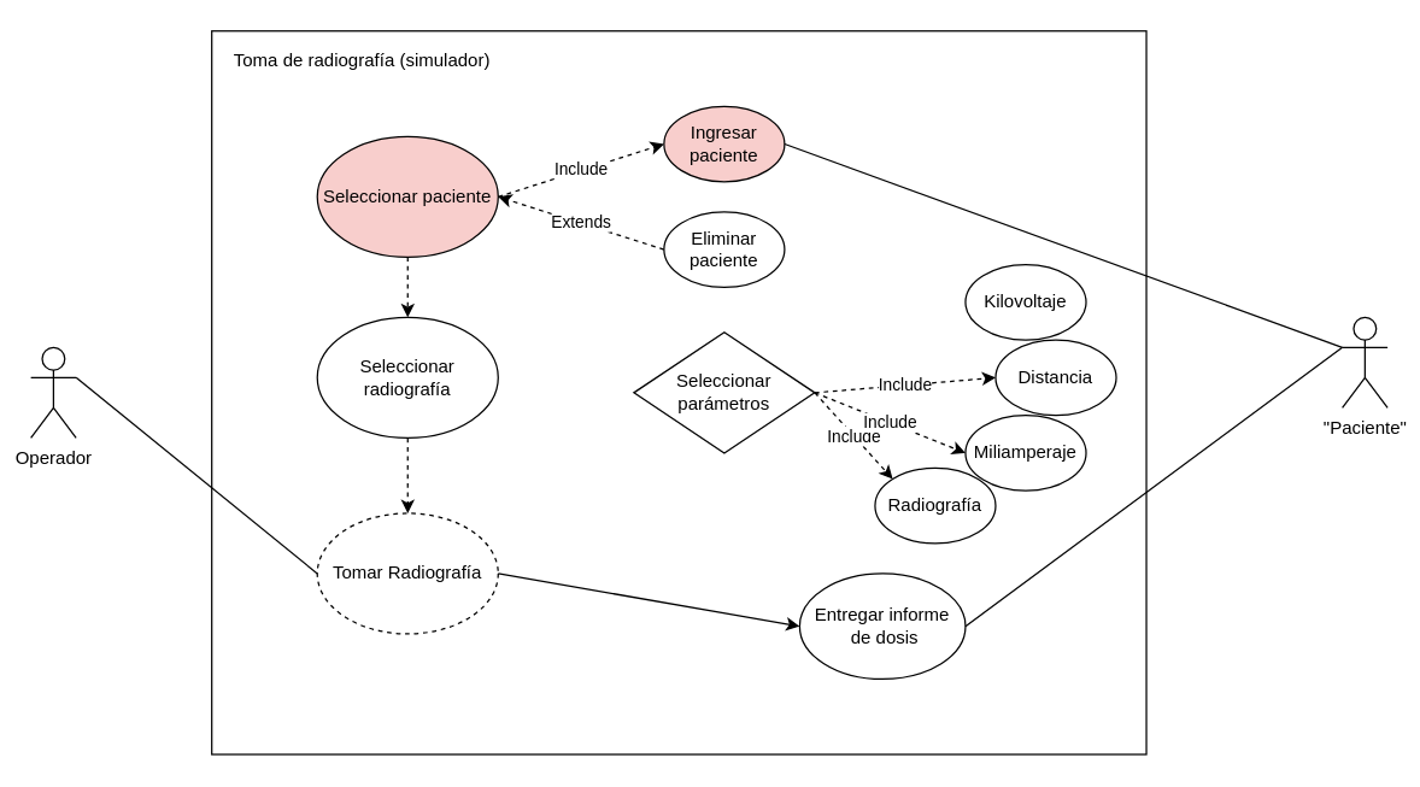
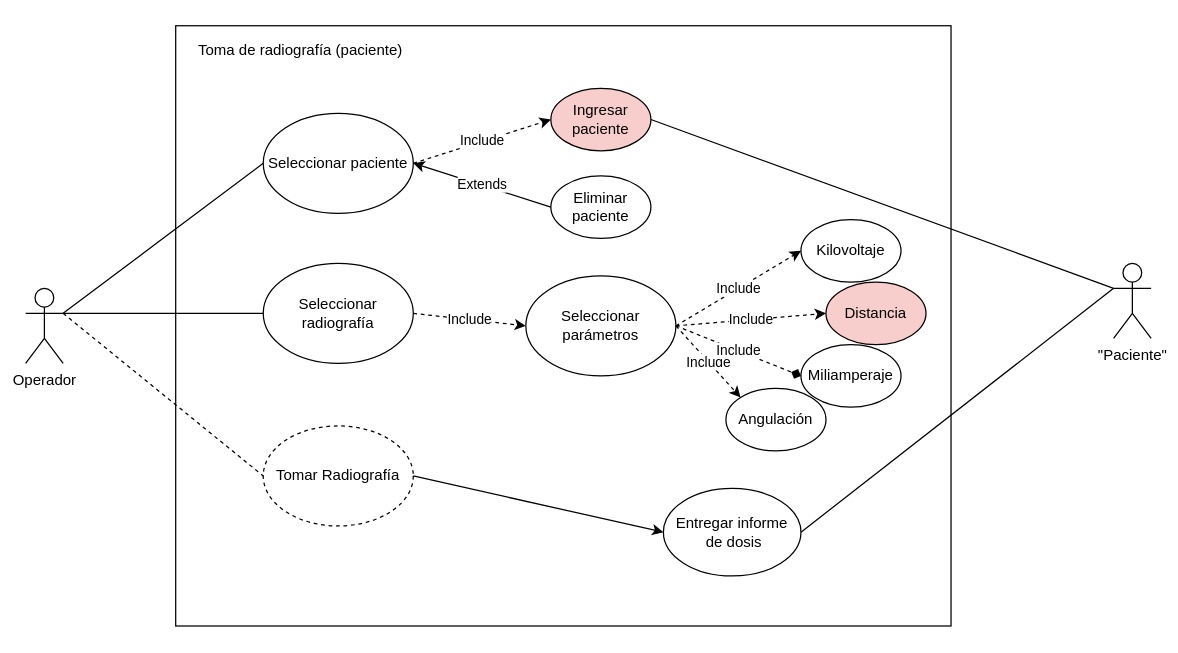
- <mxCell id="19" value="Toma de radiografía (simulador)" style="text;html=1;strokeColor=none;fillColor=none;align=center;verticalAlign=middle;whiteSpace=wrap;rounded=0;" vertex="1" parent="1"><mxGeometry x="150" y="30" width="180" height="20" as="geometry" /></mxCell>
+ <mxCell id="19" value="Toma de radiografía (paciente)" style="text;html=1;strokeColor=none;fillColor=none;align=center;verticalAlign=middle;whiteSpace=wrap;rounded=0;" vertex="1" parent="1"><mxGeometry x="150" y="30" width="180" height="20" as="geometry" /></mxCell>
- <mxCell id="4" value="Seleccionar paciente" style="ellipse;whiteSpace=wrap;html=1;fillColor=#f8cecc;" vertex="1" parent="1"><mxGeometry x="210" y="90" width="120" height="80" as="geometry" /></mxCell>
+ <mxCell id="4" value="Seleccionar paciente" style="ellipse;whiteSpace=wrap;html=1;" vertex="1" parent="1"><mxGeometry x="210" y="90" width="120" height="80" as="geometry" /></mxCell>
- <mxCell id="21" value="Extends" style="endArrow=classic;html=1;dashed=1;entryX=1;entryY=0.5;entryDx=0;entryDy=0;exitX=0;exitY=0.5;exitDx=0;exitDy=0;" edge="1" parent="1" source="22" target="4"><mxGeometry width="50" height="50" relative="1" as="geometry"><mxPoint x="350" y="200" as="sourcePoint" /><mxPoint x="470" y="150" as="targetPoint" /><Array as="points" /></mxGeometry></mxCell>
+ <mxCell id="21" value="Extends" style="endArrow=classic;html=1;dashed=0;entryX=1;entryY=0.5;entryDx=0;entryDy=0;exitX=0;exitY=0.5;exitDx=0;exitDy=0;" edge="1" parent="1" source="22" target="4"><mxGeometry width="50" height="50" relative="1" as="geometry"><mxPoint x="350" y="200" as="sourcePoint" /><mxPoint x="470" y="150" as="targetPoint" /><Array as="points" /></mxGeometry></mxCell>
- <mxCell id="3" style="edgeStyle=orthogonalEdgeStyle;rounded=0;orthogonalLoop=1;jettySize=auto;html=1;exitX=0.5;exitY=1;exitDx=0;exitDy=0;entryX=0.5;entryY=0;entryDx=0;entryDy=0;dashed=1;" edge="1" parent="1" source="4" target="7"><mxGeometry relative="1" as="geometry" /></mxCell>
+ <mxCell id="12" value="" style="endArrow=none;html=1;entryX=0;entryY=0.5;entryDx=0;entryDy=0;exitX=1;exitY=0.333;exitDx=0;exitDy=0;exitPerimeter=0;" edge="1" parent="1" source="2" target="4"><mxGeometry width="50" height="50" relative="1" as="geometry"><mxPoint x="400" y="360" as="sourcePoint" /><mxPoint x="450" y="310" as="targetPoint" /><Array as="points"><mxPoint x="130" y="190" /></Array></mxGeometry></mxCell>
+ <mxCell id="15" value="Include" style="endArrow=classic;html=1;dashed=1;exitX=1;exitY=0.5;exitDx=0;exitDy=0;entryX=0;entryY=0.5;entryDx=0;entryDy=0;" edge="1" parent="1" source="8" target="5"><mxGeometry width="50" height="50" relative="1" as="geometry"><mxPoint x="400" y="360" as="sourcePoint" /><mxPoint x="450" y="310" as="targetPoint" /></mxGeometry></mxCell>
+ <mxCell id="13" value="" style="endArrow=none;html=1;entryX=0;entryY=0.5;entryDx=0;entryDy=0;exitX=1;exitY=0.333;exitDx=0;exitDy=0;exitPerimeter=0;" edge="1" parent="1" source="2" target="7"><mxGeometry width="50" height="50" relative="1" as="geometry"><mxPoint x="60" y="270" as="sourcePoint" /><mxPoint x="220" y="140" as="targetPoint" /><Array as="points" /></mxGeometry></mxCell>
- <mxCell id="14" value="Distancia" style="ellipse;whiteSpace=wrap;html=1;" vertex="1" parent="1"><mxGeometry x="660" y="225" width="80" height="50" as="geometry" /></mxCell>
+ <mxCell id="14" value="Distancia" style="ellipse;whiteSpace=wrap;html=1;fillColor=#f8cecc;" vertex="1" parent="1"><mxGeometry x="660" y="225" width="80" height="50" as="geometry" /></mxCell>
+ <mxCell id="23" value="Include" style="endArrow=classic;html=1;dashed=1;exitX=1;exitY=0.5;exitDx=0;exitDy=0;entryX=0;entryY=0.5;entryDx=0;entryDy=0;" edge="1" parent="1" source="7" target="8"><mxGeometry width="50" height="50" relative="1" as="geometry"><mxPoint x="420" y="350" as="sourcePoint" /><mxPoint x="470" y="300" as="targetPoint" /></mxGeometry></mxCell>
- <mxCell id="8" value="Seleccionar parámetros" style="rhombus;whiteSpace=wrap;html=1;" vertex="1" parent="1"><mxGeometry x="420" y="220" width="120" height="80" as="geometry" /></mxCell>
+ <mxCell id="8" value="Seleccionar parámetros" style="ellipse;whiteSpace=wrap;html=1;" vertex="1" parent="1"><mxGeometry x="420" y="220" width="120" height="80" as="geometry" /></mxCell>
- <mxCell id="18" value="Include" style="endArrow=classic;html=1;dashed=1;exitX=1;exitY=0.5;exitDx=0;exitDy=0;entryX=0;entryY=0.5;entryDx=0;entryDy=0;" edge="1" parent="1" source="8" target="10"><mxGeometry width="50" height="50" relative="1" as="geometry"><mxPoint x="360" y="410" as="sourcePoint" /><mxPoint x="410" y="345" as="targetPoint" /></mxGeometry></mxCell>
+ <mxCell id="18" value="Include" style="endArrow=diamond;html=1;dashed=1;exitX=1;exitY=0.5;exitDx=0;exitDy=0;entryX=0;entryY=0.5;entryDx=0;entryDy=0;" edge="1" parent="1" source="8" target="10"><mxGeometry width="50" height="50" relative="1" as="geometry"><mxPoint x="360" y="410" as="sourcePoint" /><mxPoint x="410" y="345" as="targetPoint" /></mxGeometry></mxCell>
- <mxCell id="6" style="edgeStyle=orthogonalEdgeStyle;rounded=0;orthogonalLoop=1;jettySize=auto;html=1;exitX=0.5;exitY=1;exitDx=0;exitDy=0;entryX=0.5;entryY=0;entryDx=0;entryDy=0;dashed=1;" edge="1" parent="1" source="7" target="24"><mxGeometry relative="1" as="geometry" /></mxCell>
- <mxCell id="25" value="" style="endArrow=none;html=1;exitX=1;exitY=0.333;exitDx=0;exitDy=0;exitPerimeter=0;entryX=0;entryY=0.5;entryDx=0;entryDy=0;" edge="1" parent="1" source="2" target="24"><mxGeometry width="50" height="50" relative="1" as="geometry"><mxPoint x="420" y="360" as="sourcePoint" /><mxPoint x="470" y="310" as="targetPoint" /></mxGeometry></mxCell>
+ <mxCell id="25" value="" style="endArrow=none;html=1;exitX=1;exitY=0.333;exitDx=0;exitDy=0;exitPerimeter=0;entryX=0;entryY=0.5;entryDx=0;entryDy=0;dashed=1;" edge="1" parent="1" source="2" target="24"><mxGeometry width="50" height="50" relative="1" as="geometry"><mxPoint x="420" y="360" as="sourcePoint" /><mxPoint x="470" y="310" as="targetPoint" /></mxGeometry></mxCell>
- <mxCell id="11" value="Radiografía" style="ellipse;whiteSpace=wrap;html=1;" vertex="1" parent="1"><mxGeometry x="580" y="310" width="80" height="50" as="geometry" /></mxCell>
+ <mxCell id="11" value="Angulación" style="ellipse;whiteSpace=wrap;html=1;" vertex="1" parent="1"><mxGeometry x="580" y="310" width="80" height="50" as="geometry" /></mxCell>
- <mxCell id="27" value="Entregar informe&lt;br&gt;&amp;nbsp;de dosis" style="ellipse;whiteSpace=wrap;html=1;" vertex="1" parent="1"><mxGeometry x="530" y="380" width="110" height="70" as="geometry" /></mxCell>
+ <mxCell id="27" value="Entregar informe&lt;br&gt;&amp;nbsp;de dosis" style="ellipse;whiteSpace=wrap;html=1;" vertex="1" parent="1"><mxGeometry x="530" y="390" width="110" height="70" as="geometry" /></mxCell>
